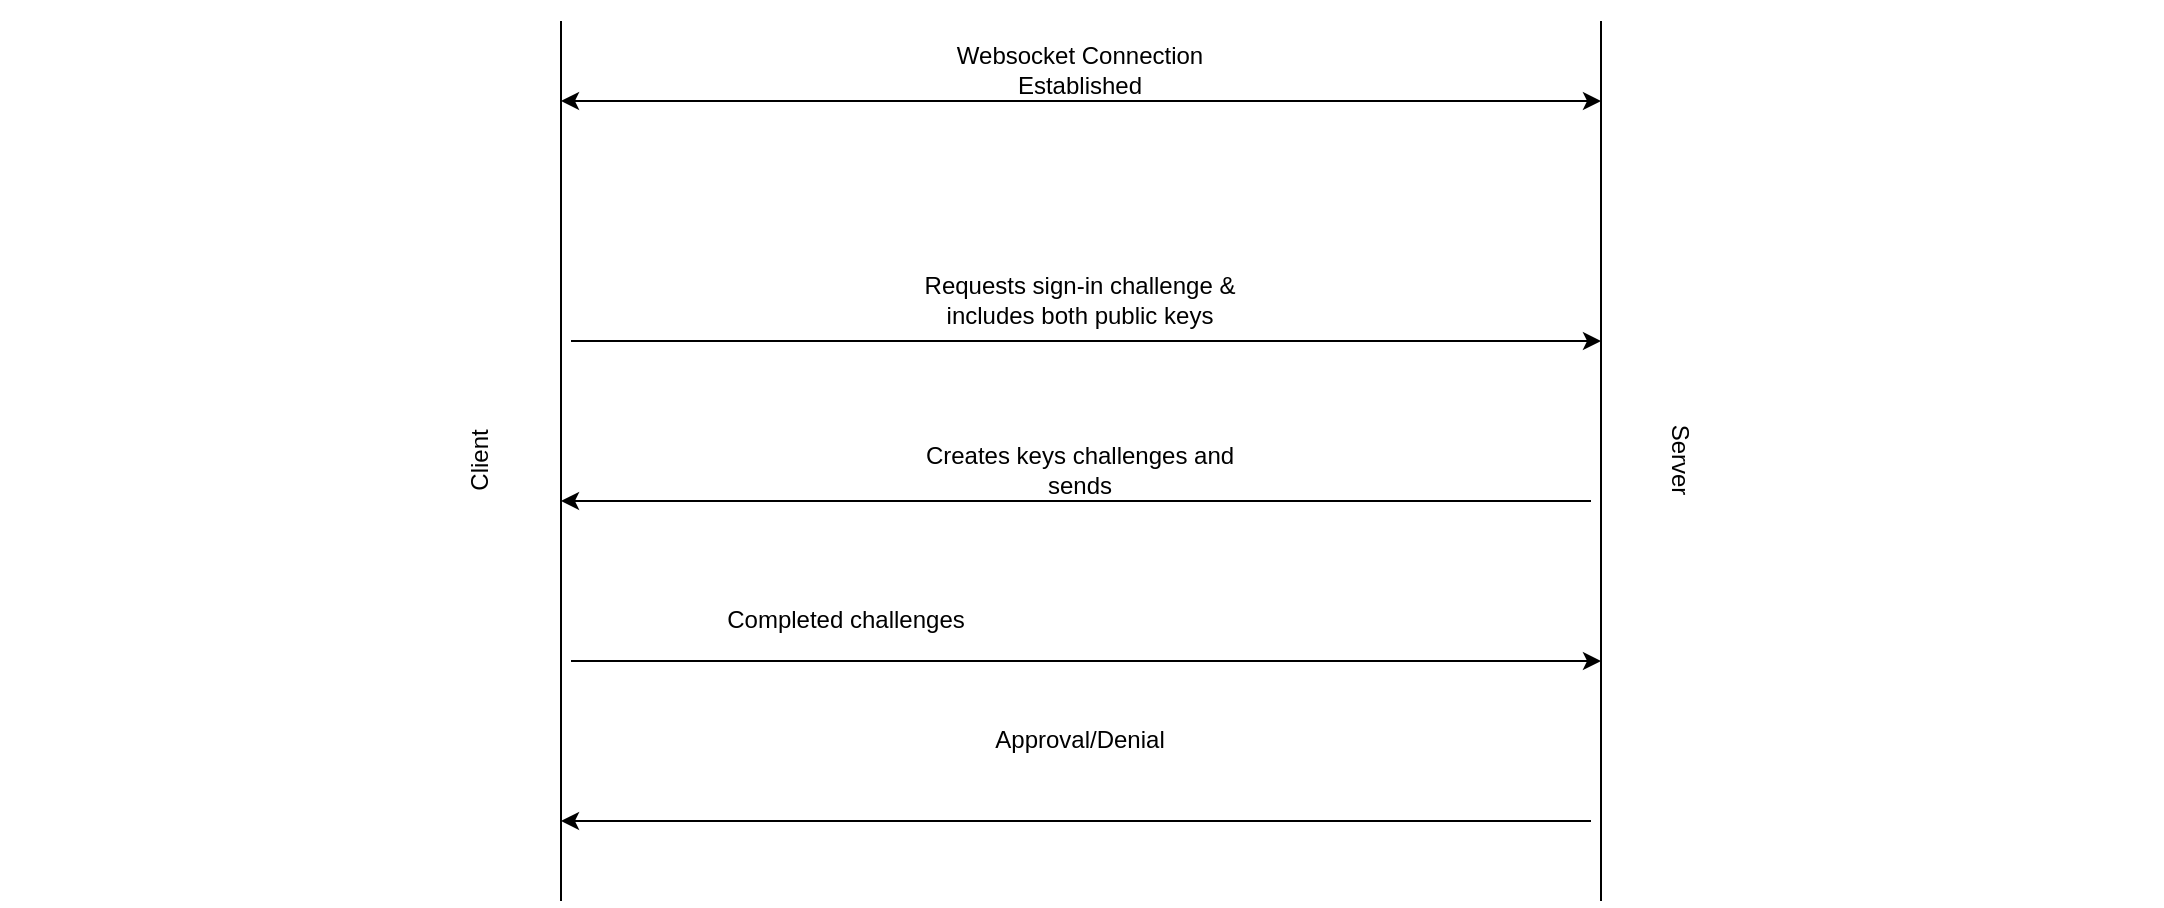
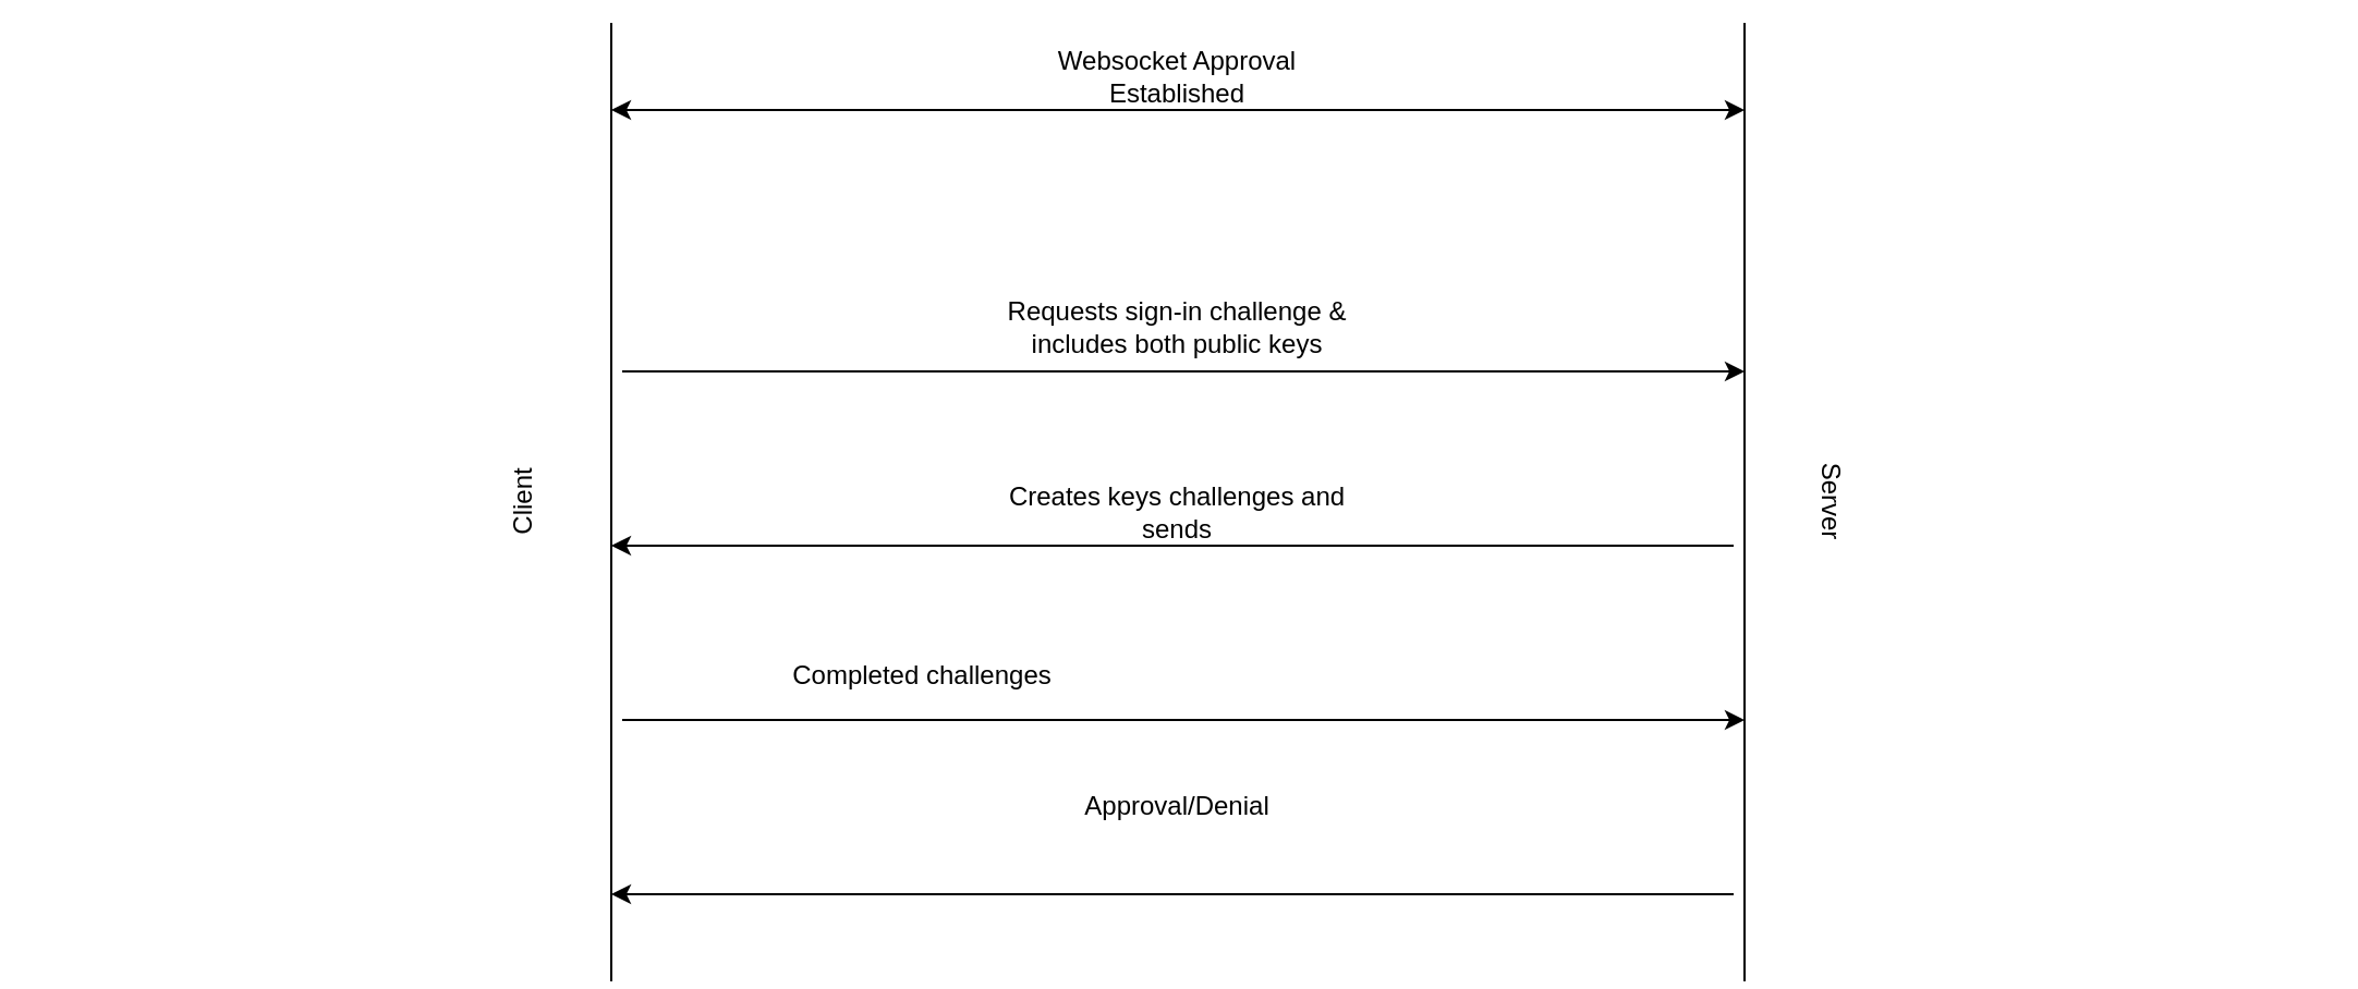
- <mxCell id="3" value="Websocket Connection Established" style="text;html=1;align=center;verticalAlign=middle;whiteSpace=wrap;rounded=0;" vertex="1" parent="1"><mxGeometry x="460" y="20" width="160" height="30" as="geometry" /></mxCell>
+ <mxCell id="3" value="Websocket Approval Established" style="text;html=1;align=center;verticalAlign=middle;whiteSpace=wrap;rounded=0;" vertex="1" parent="1"><mxGeometry x="460" y="20" width="160" height="30" as="geometry" /></mxCell>
